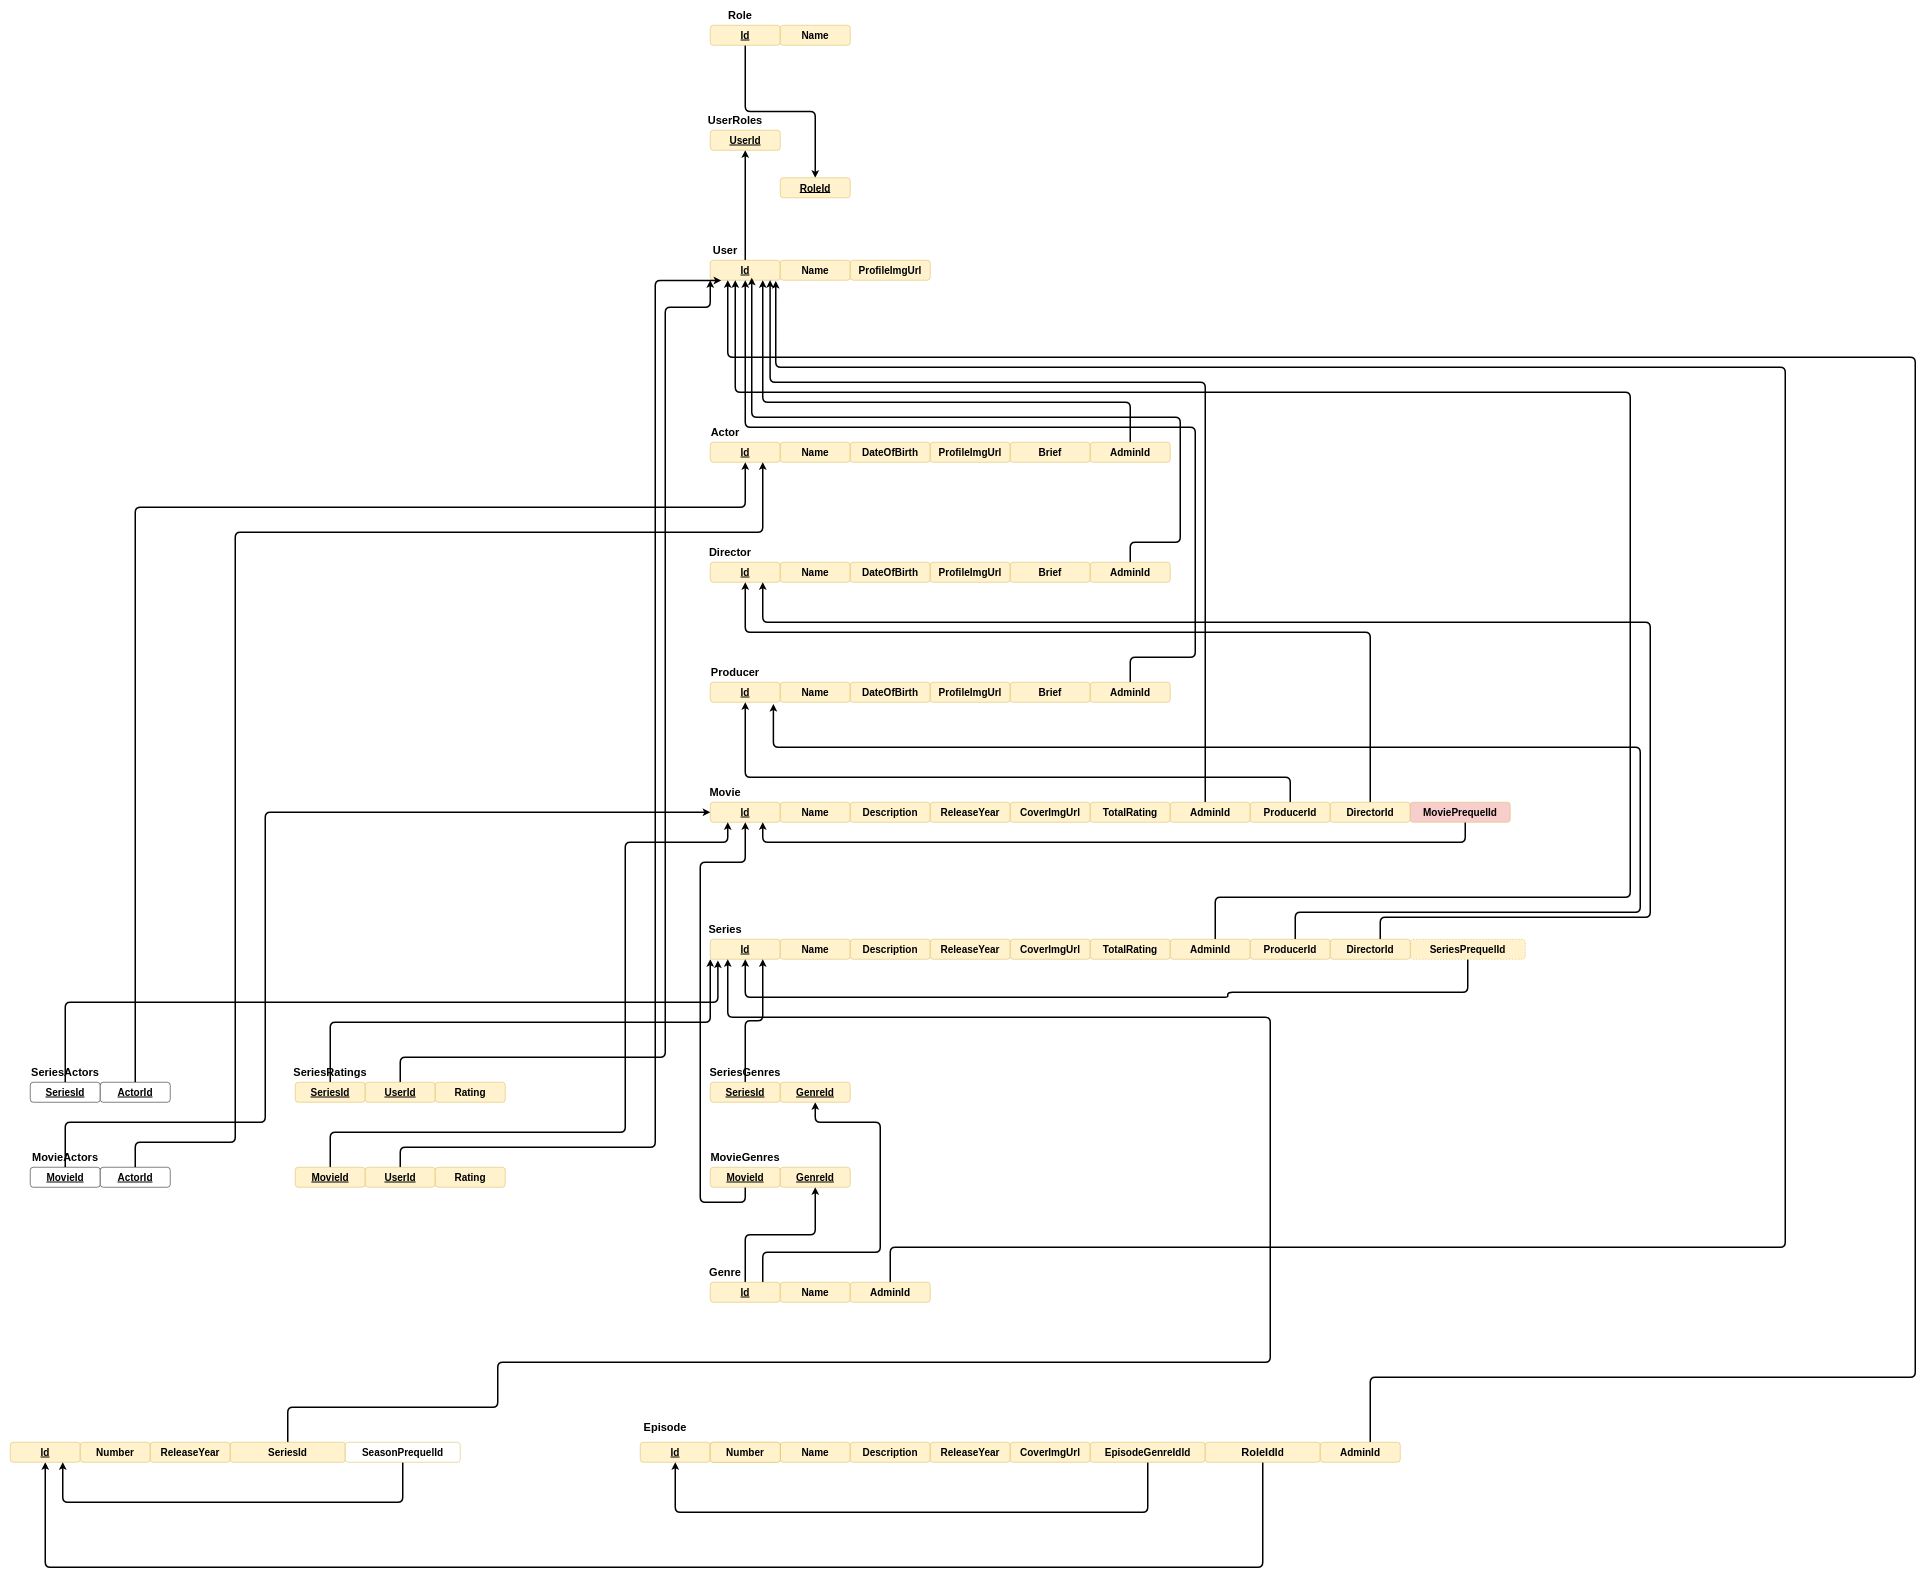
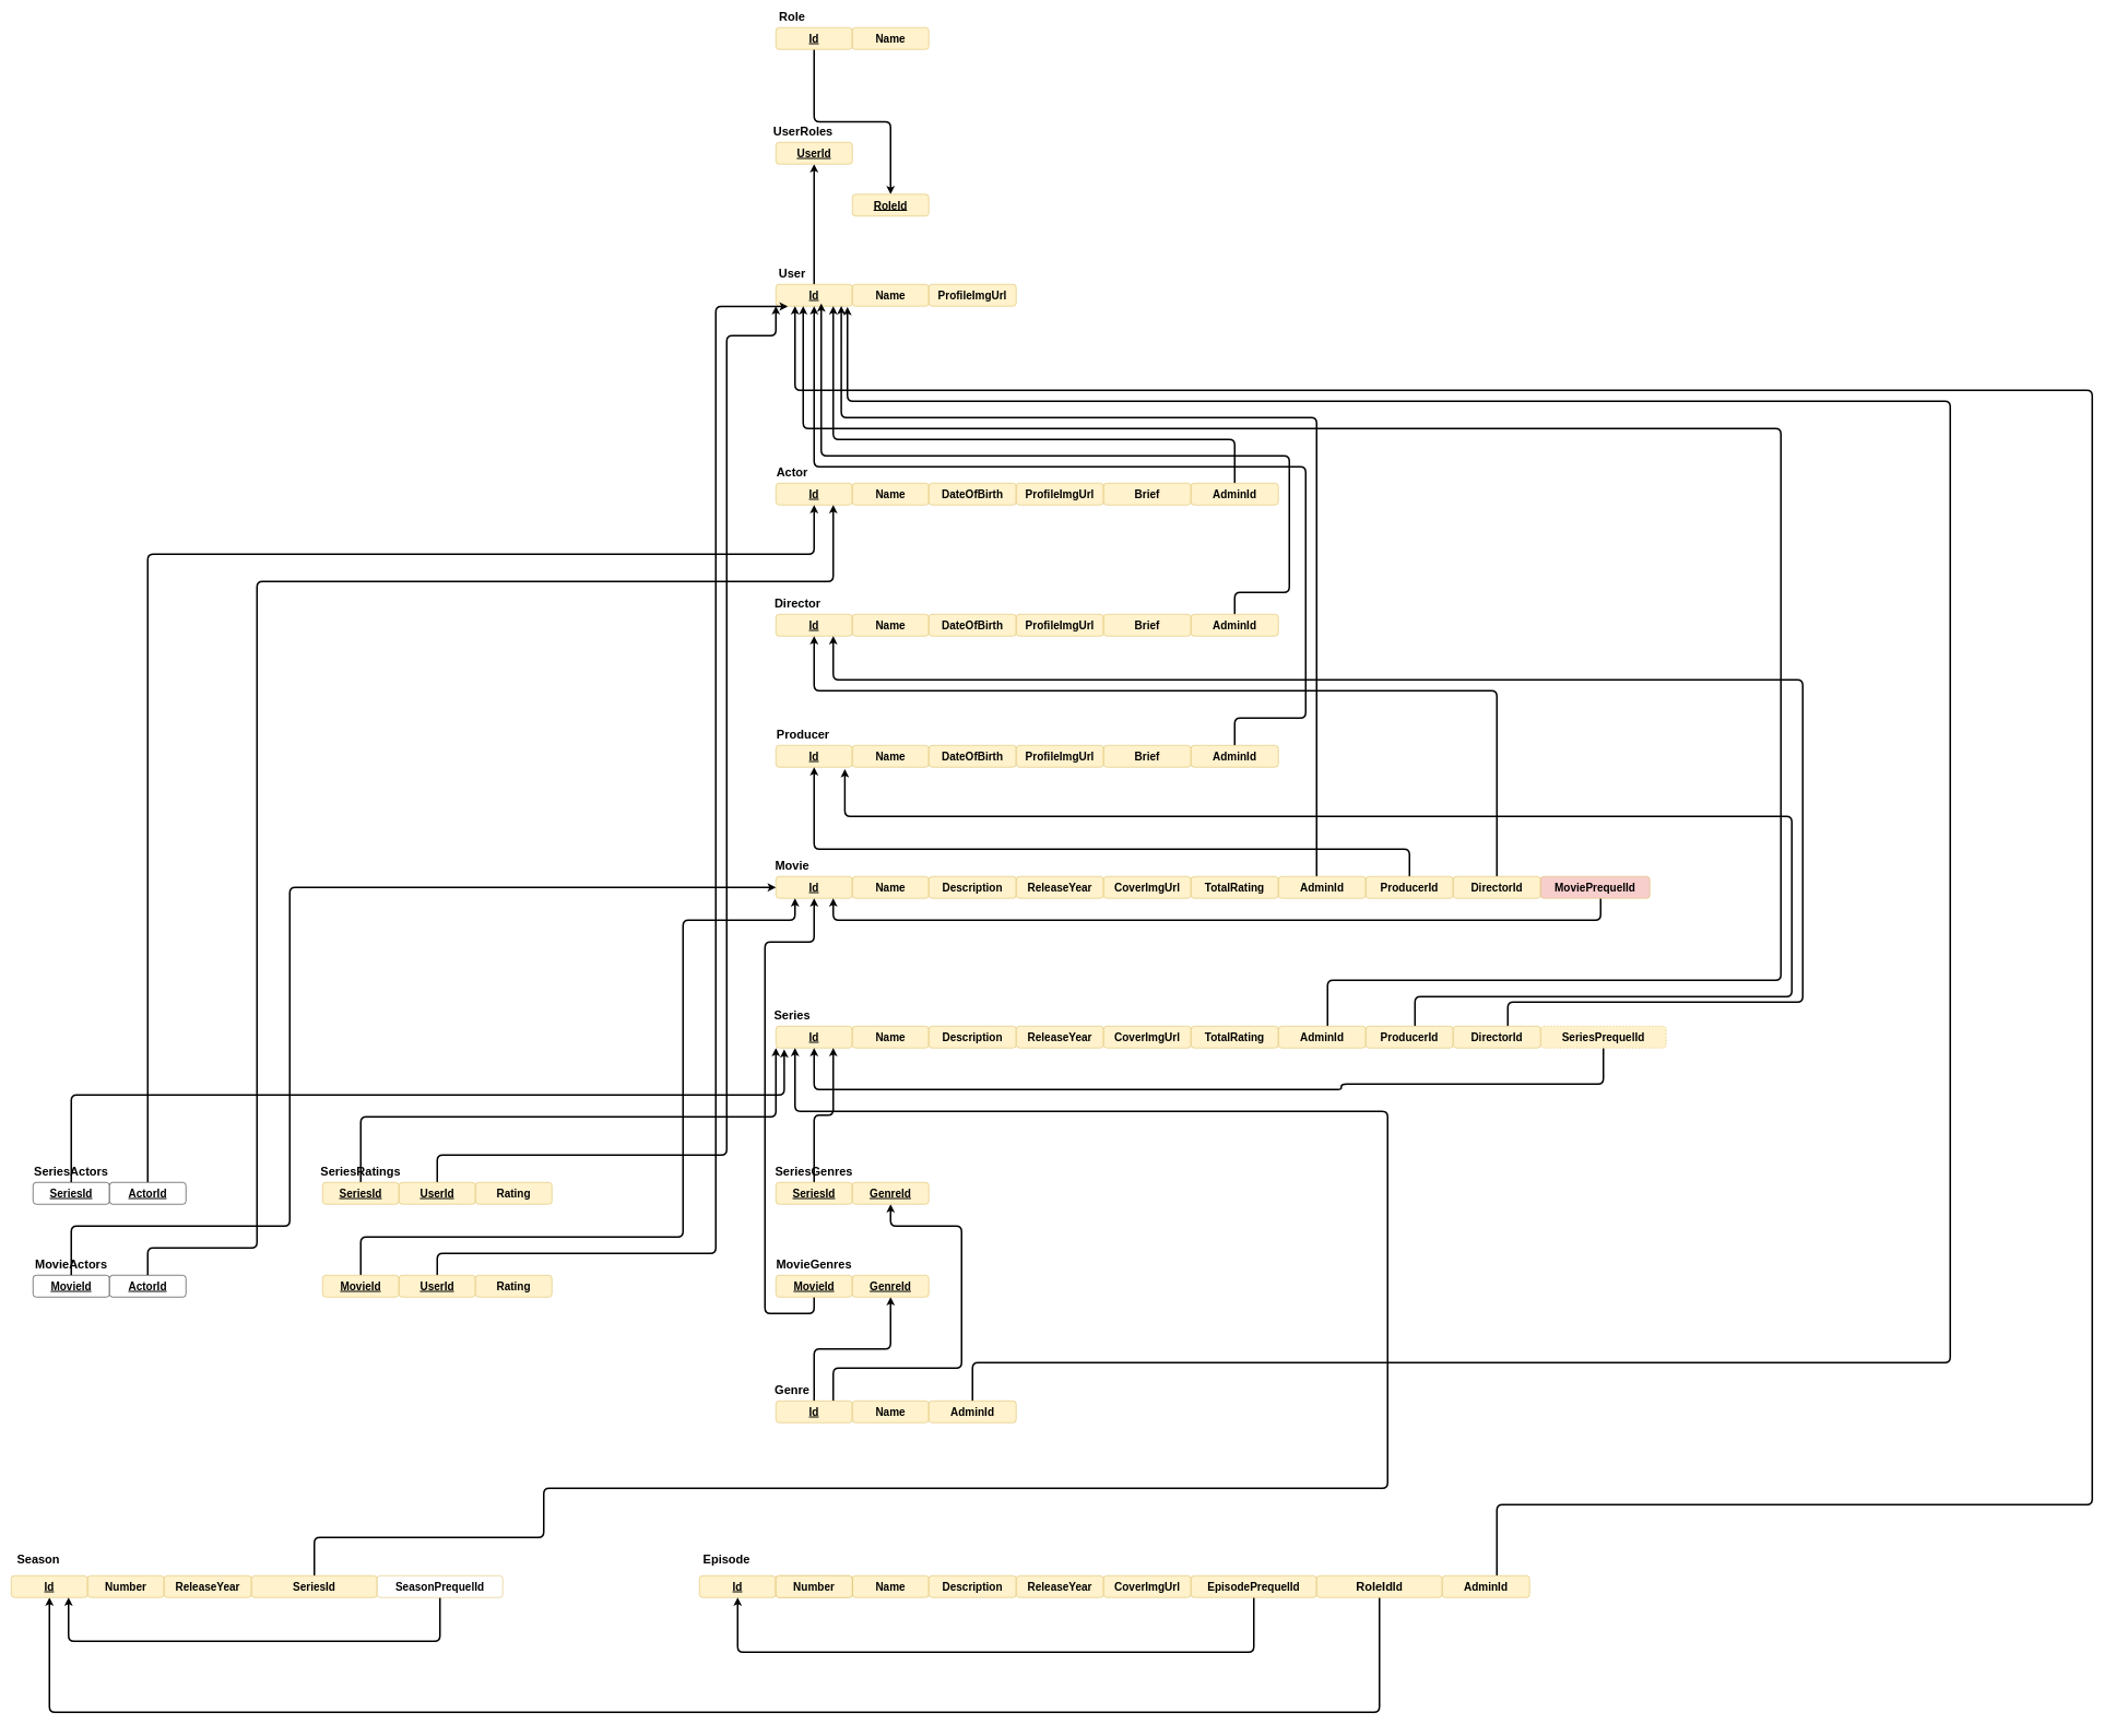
- <mxCell id="22" value="&lt;span style=&quot;font-weight: 700&quot;&gt;&lt;font style=&quot;font-size: 22px&quot;&gt;Role&lt;/font&gt;&lt;/span&gt;" style="text;html=1;strokeColor=none;fillColor=none;align=center;verticalAlign=middle;whiteSpace=wrap;rounded=1;" parent="1" vertex="1"><mxGeometry x="1430" y="20" width="100" height="20" as="geometry" /></mxCell>
+ <mxCell id="22" value="&lt;span style=&quot;font-weight: 700&quot;&gt;&lt;font style=&quot;font-size: 22px&quot;&gt;Role&lt;/font&gt;&lt;/span&gt;" style="text;html=1;strokeColor=none;fillColor=none;align=center;verticalAlign=middle;whiteSpace=wrap;rounded=1;" parent="1" vertex="1"><mxGeometry x="1400" y="20" width="100" height="20" as="geometry" /></mxCell>
+ <mxCell id="109" value="&lt;span style=&quot;font-weight: 700&quot;&gt;&lt;font style=&quot;font-size: 22px&quot;&gt;Season&lt;/font&gt;&lt;/span&gt;" style="text;html=1;align=center;verticalAlign=middle;whiteSpace=wrap;rounded=1;" parent="1" vertex="1"><mxGeometry x="20" y="2844" width="100" height="20" as="geometry" /></mxCell>
- <mxCell id="55" value="&lt;font style=&quot;font-size: 20px&quot;&gt;&lt;font style=&quot;font-size: 20px&quot;&gt;Episode&lt;/font&gt;GenreId&lt;font style=&quot;font-size: 20px&quot;&gt;Id&lt;/font&gt;&lt;/font&gt;" style="whiteSpace=wrap;html=1;fontStyle=1;rounded=1;fillColor=#fff2cc;strokeColor=#d6b656;" parent="1" vertex="1"><mxGeometry x="2180" y="2884" width="230" height="40" as="geometry" /></mxCell>
+ <mxCell id="55" value="&lt;font style=&quot;font-size: 20px&quot;&gt;&lt;font style=&quot;font-size: 20px&quot;&gt;Episode&lt;/font&gt;Prequel&lt;font style=&quot;font-size: 20px&quot;&gt;Id&lt;/font&gt;&lt;/font&gt;" style="whiteSpace=wrap;html=1;fontStyle=1;rounded=1;fillColor=#fff2cc;strokeColor=#d6b656;" parent="1" vertex="1"><mxGeometry x="2180" y="2884" width="230" height="40" as="geometry" /></mxCell>
